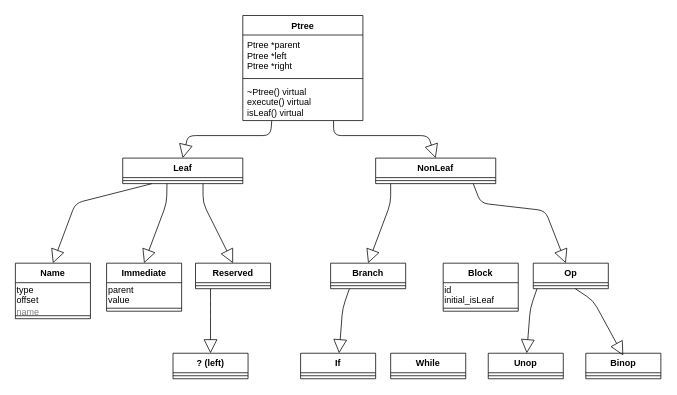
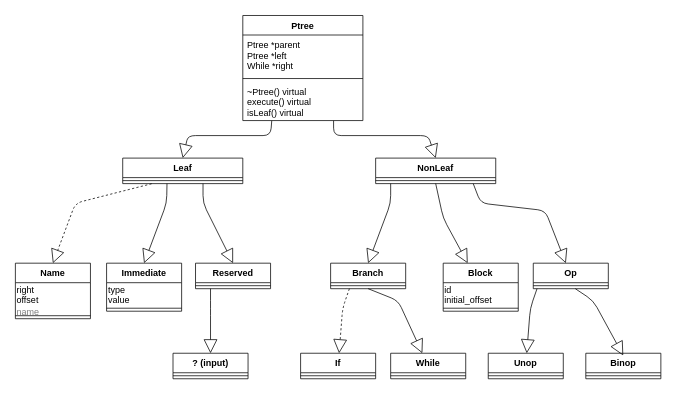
- <mxCell id="3" value="Ptree *parent&#10;Ptree *left&#10;Ptree *right" style="text;strokeColor=none;fillColor=none;align=left;verticalAlign=top;spacingLeft=4;spacingRight=4;overflow=hidden;rotatable=0;points=[[0,0.5],[1,0.5]];portConstraint=eastwest;" parent="2" vertex="1"><mxGeometry y="26" width="160" height="54" as="geometry" /></mxCell>
+ <mxCell id="3" value="Ptree *parent&#10;Ptree *left&#10;While *right" style="text;strokeColor=none;fillColor=none;align=left;verticalAlign=top;spacingLeft=4;spacingRight=4;overflow=hidden;rotatable=0;points=[[0,0.5],[1,0.5]];portConstraint=eastwest;" parent="2" vertex="1"><mxGeometry y="26" width="160" height="54" as="geometry" /></mxCell>
- <mxCell id="13" value="" style="endArrow=block;endSize=16;endFill=0;html=1;entryX=0.5;entryY=0;entryDx=0;entryDy=0;exitX=0.241;exitY=1.005;exitDx=0;exitDy=0;exitPerimeter=0;" parent="1" source="14" target="10" edge="1"><mxGeometry width="160" relative="1" as="geometry"><mxPoint x="371.56" y="168.2" as="sourcePoint" /><mxPoint x="76" y="162" as="targetPoint" /><Array as="points"><mxPoint x="100" y="270" /></Array></mxGeometry></mxCell>
+ <mxCell id="13" value="" style="endArrow=block;endSize=16;endFill=0;html=1;entryX=0.5;entryY=0;entryDx=0;entryDy=0;exitX=0.241;exitY=1.005;exitDx=0;exitDy=0;exitPerimeter=0;dashed=1;" parent="1" source="14" target="10" edge="1"><mxGeometry width="160" relative="1" as="geometry"><mxPoint x="371.56" y="168.2" as="sourcePoint" /><mxPoint x="76" y="162" as="targetPoint" /><Array as="points"><mxPoint x="100" y="270" /></Array></mxGeometry></mxCell>
+ <mxCell id="38" value="" style="endArrow=block;endSize=16;endFill=0;html=1;exitX=0.5;exitY=1;exitDx=0;exitDy=0;" parent="1" source="6" target="35" edge="1"><mxGeometry width="160" relative="1" as="geometry"><mxPoint x="695" y="264" as="sourcePoint" /><mxPoint x="810" y="320" as="targetPoint" /><Array as="points"><mxPoint x="590" y="290" /></Array></mxGeometry></mxCell>
- <mxCell id="17" value="parent&lt;br&gt;value" style="text;html=1;resizable=0;points=[];autosize=1;align=left;verticalAlign=top;spacingTop=-4;" parent="16" vertex="1"><mxGeometry y="26" width="100" height="30" as="geometry" /></mxCell>
+ <mxCell id="17" value="type&lt;br&gt;value" style="text;html=1;resizable=0;points=[];autosize=1;align=left;verticalAlign=top;spacingTop=-4;" parent="16" vertex="1"><mxGeometry y="26" width="100" height="30" as="geometry" /></mxCell>
- <mxCell id="36" value="id&lt;br&gt;initial_isLeaf" style="text;html=1;resizable=0;points=[];autosize=1;align=left;verticalAlign=top;spacingTop=-4;" parent="35" vertex="1"><mxGeometry y="26" width="100" height="30" as="geometry" /></mxCell>
+ <mxCell id="36" value="id&lt;br&gt;initial_offset" style="text;html=1;resizable=0;points=[];autosize=1;align=left;verticalAlign=top;spacingTop=-4;" parent="35" vertex="1"><mxGeometry y="26" width="100" height="30" as="geometry" /></mxCell>
- <mxCell id="11" value="type&lt;br&gt;offset&lt;br&gt;&lt;font color=&quot;#808080&quot;&gt;name&lt;/font&gt;" style="text;html=1;resizable=0;points=[];autosize=1;align=left;verticalAlign=top;spacingTop=-4;" parent="10" vertex="1"><mxGeometry y="26" width="100" height="40" as="geometry" /></mxCell>
+ <mxCell id="11" value="right&lt;br&gt;offset&lt;br&gt;&lt;font color=&quot;#808080&quot;&gt;name&lt;/font&gt;" style="text;html=1;resizable=0;points=[];autosize=1;align=left;verticalAlign=top;spacingTop=-4;" parent="10" vertex="1"><mxGeometry y="26" width="100" height="40" as="geometry" /></mxCell>
+ <mxCell id="34" value="" style="endArrow=block;endSize=16;endFill=0;html=1;exitX=0.5;exitY=1;exitDx=0;exitDy=0;" parent="1" source="26" target="32" edge="1"><mxGeometry width="160" relative="1" as="geometry"><mxPoint x="530" y="393" as="sourcePoint" /><mxPoint x="730" y="440" as="targetPoint" /><Array as="points"><mxPoint x="530" y="400" /></Array></mxGeometry></mxCell>
- <mxCell id="31" value="" style="endArrow=block;endSize=16;endFill=0;html=1;exitX=0.25;exitY=1;exitDx=0;exitDy=0;" parent="1" source="26" target="29" edge="1"><mxGeometry width="160" relative="1" as="geometry"><mxPoint x="482" y="367" as="sourcePoint" /><mxPoint x="610" y="440" as="targetPoint" /><Array as="points"><mxPoint x="456" y="410" /></Array></mxGeometry></mxCell>
+ <mxCell id="31" value="" style="endArrow=block;endSize=16;endFill=0;html=1;exitX=0.25;exitY=1;exitDx=0;exitDy=0;dashed=1;" parent="1" source="26" target="29" edge="1"><mxGeometry width="160" relative="1" as="geometry"><mxPoint x="482" y="367" as="sourcePoint" /><mxPoint x="610" y="440" as="targetPoint" /><Array as="points"><mxPoint x="456" y="410" /></Array></mxGeometry></mxCell>
- <mxCell id="23" value="? (left)&#10;" style="swimlane;fontStyle=1;align=center;verticalAlign=top;childLayout=stackLayout;horizontal=1;startSize=26;horizontalStack=0;resizeParent=1;resizeParentMax=0;resizeLast=0;collapsible=1;marginBottom=0;" parent="1" vertex="1"><mxGeometry x="230" y="470" width="100" height="34" as="geometry" /></mxCell>
+ <mxCell id="23" value="? (input)&#10;" style="swimlane;fontStyle=1;align=center;verticalAlign=top;childLayout=stackLayout;horizontal=1;startSize=26;horizontalStack=0;resizeParent=1;resizeParentMax=0;resizeLast=0;collapsible=1;marginBottom=0;" parent="1" vertex="1"><mxGeometry x="230" y="470" width="100" height="34" as="geometry" /></mxCell>
